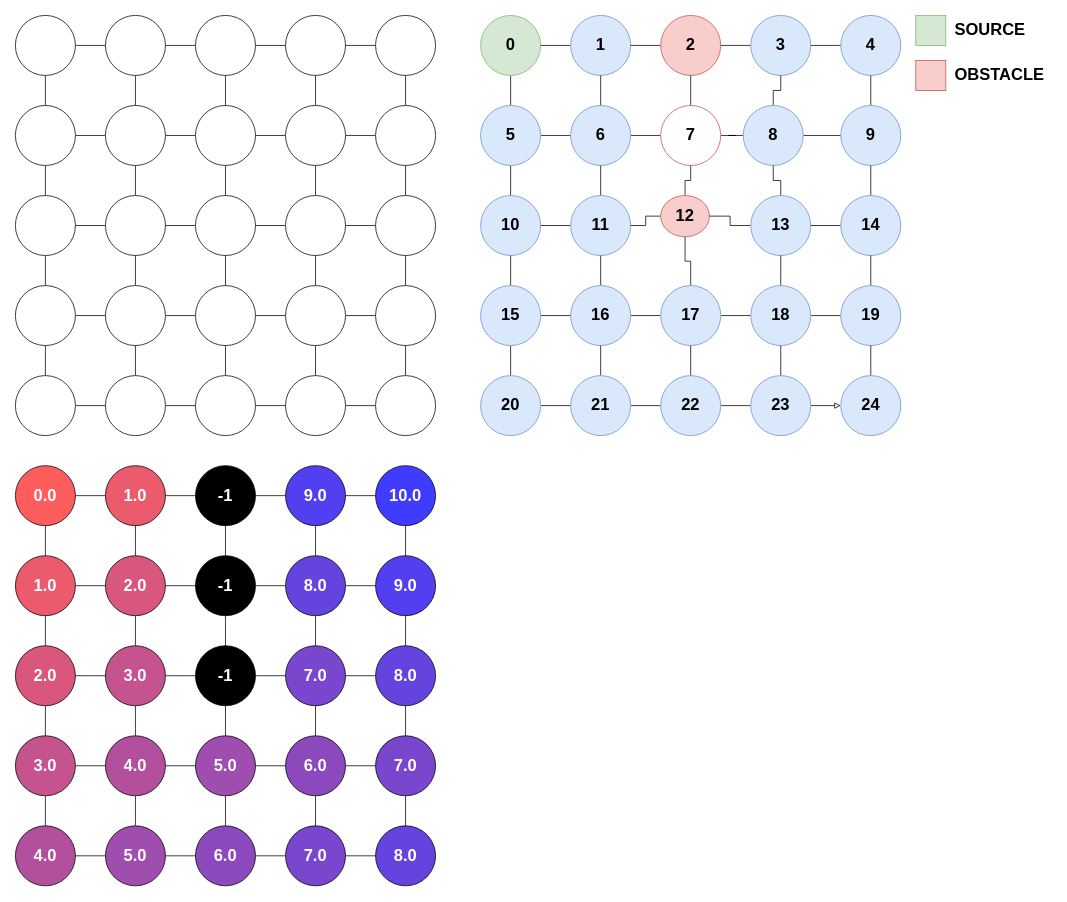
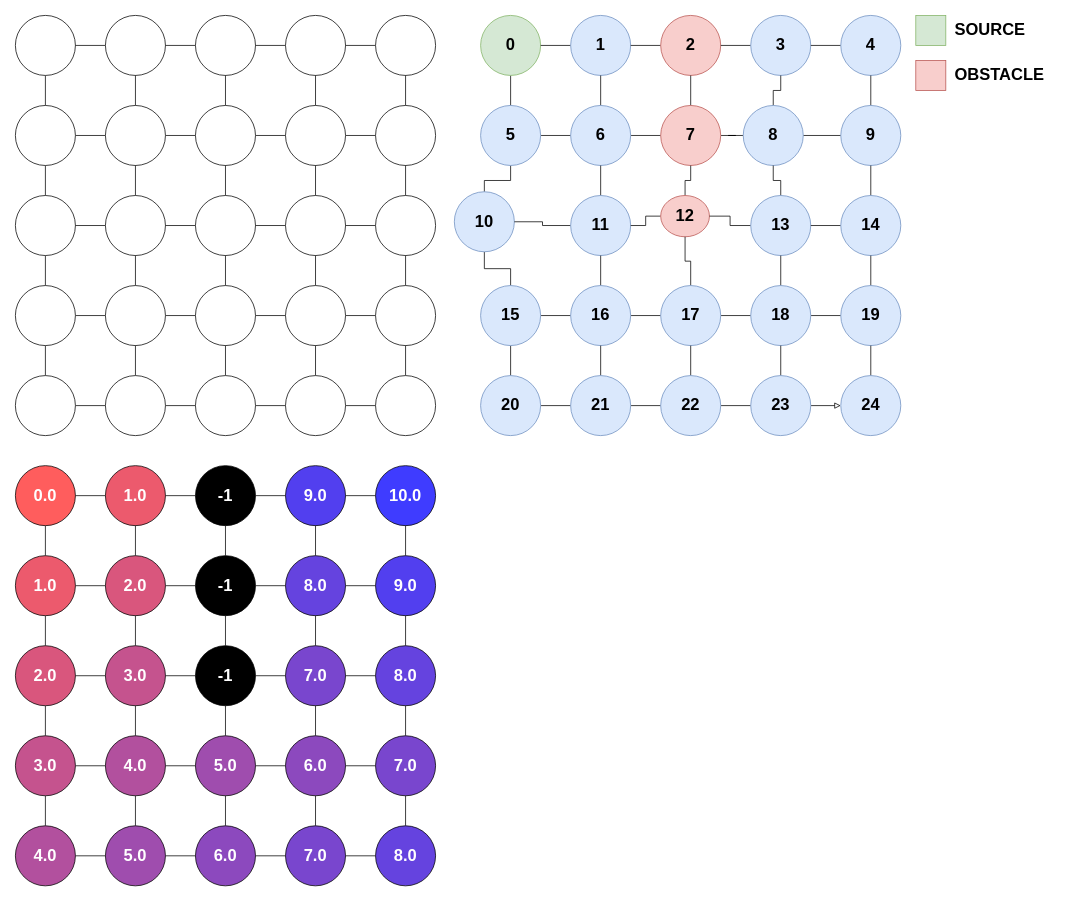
- <mxCell id="85" value="7" style="ellipse;whiteSpace=wrap;html=1;aspect=fixed;fontStyle=1;fontSize=22;fillColor=#ffffff;strokeColor=#b85450;" vertex="1" parent="1"><mxGeometry x="880" y="140" width="80" height="80" as="geometry" /></mxCell>
+ <mxCell id="85" value="7" style="ellipse;whiteSpace=wrap;html=1;aspect=fixed;fontStyle=1;fontSize=22;fillColor=#f8cecc;strokeColor=#b85450;" vertex="1" parent="1"><mxGeometry x="880" y="140" width="80" height="80" as="geometry" /></mxCell>
- <mxCell id="92" value="10" style="ellipse;whiteSpace=wrap;html=1;aspect=fixed;fontStyle=1;fontSize=22;fillColor=#dae8fc;strokeColor=#6c8ebf;" vertex="1" parent="1"><mxGeometry x="640" y="260" width="80" height="80" as="geometry" /></mxCell>
+ <mxCell id="92" value="10" style="ellipse;whiteSpace=wrap;html=1;aspect=fixed;fontStyle=1;fontSize=22;fillColor=#dae8fc;strokeColor=#6c8ebf;" vertex="1" parent="1"><mxGeometry x="605" y="255" width="80" height="80" as="geometry" /></mxCell>
